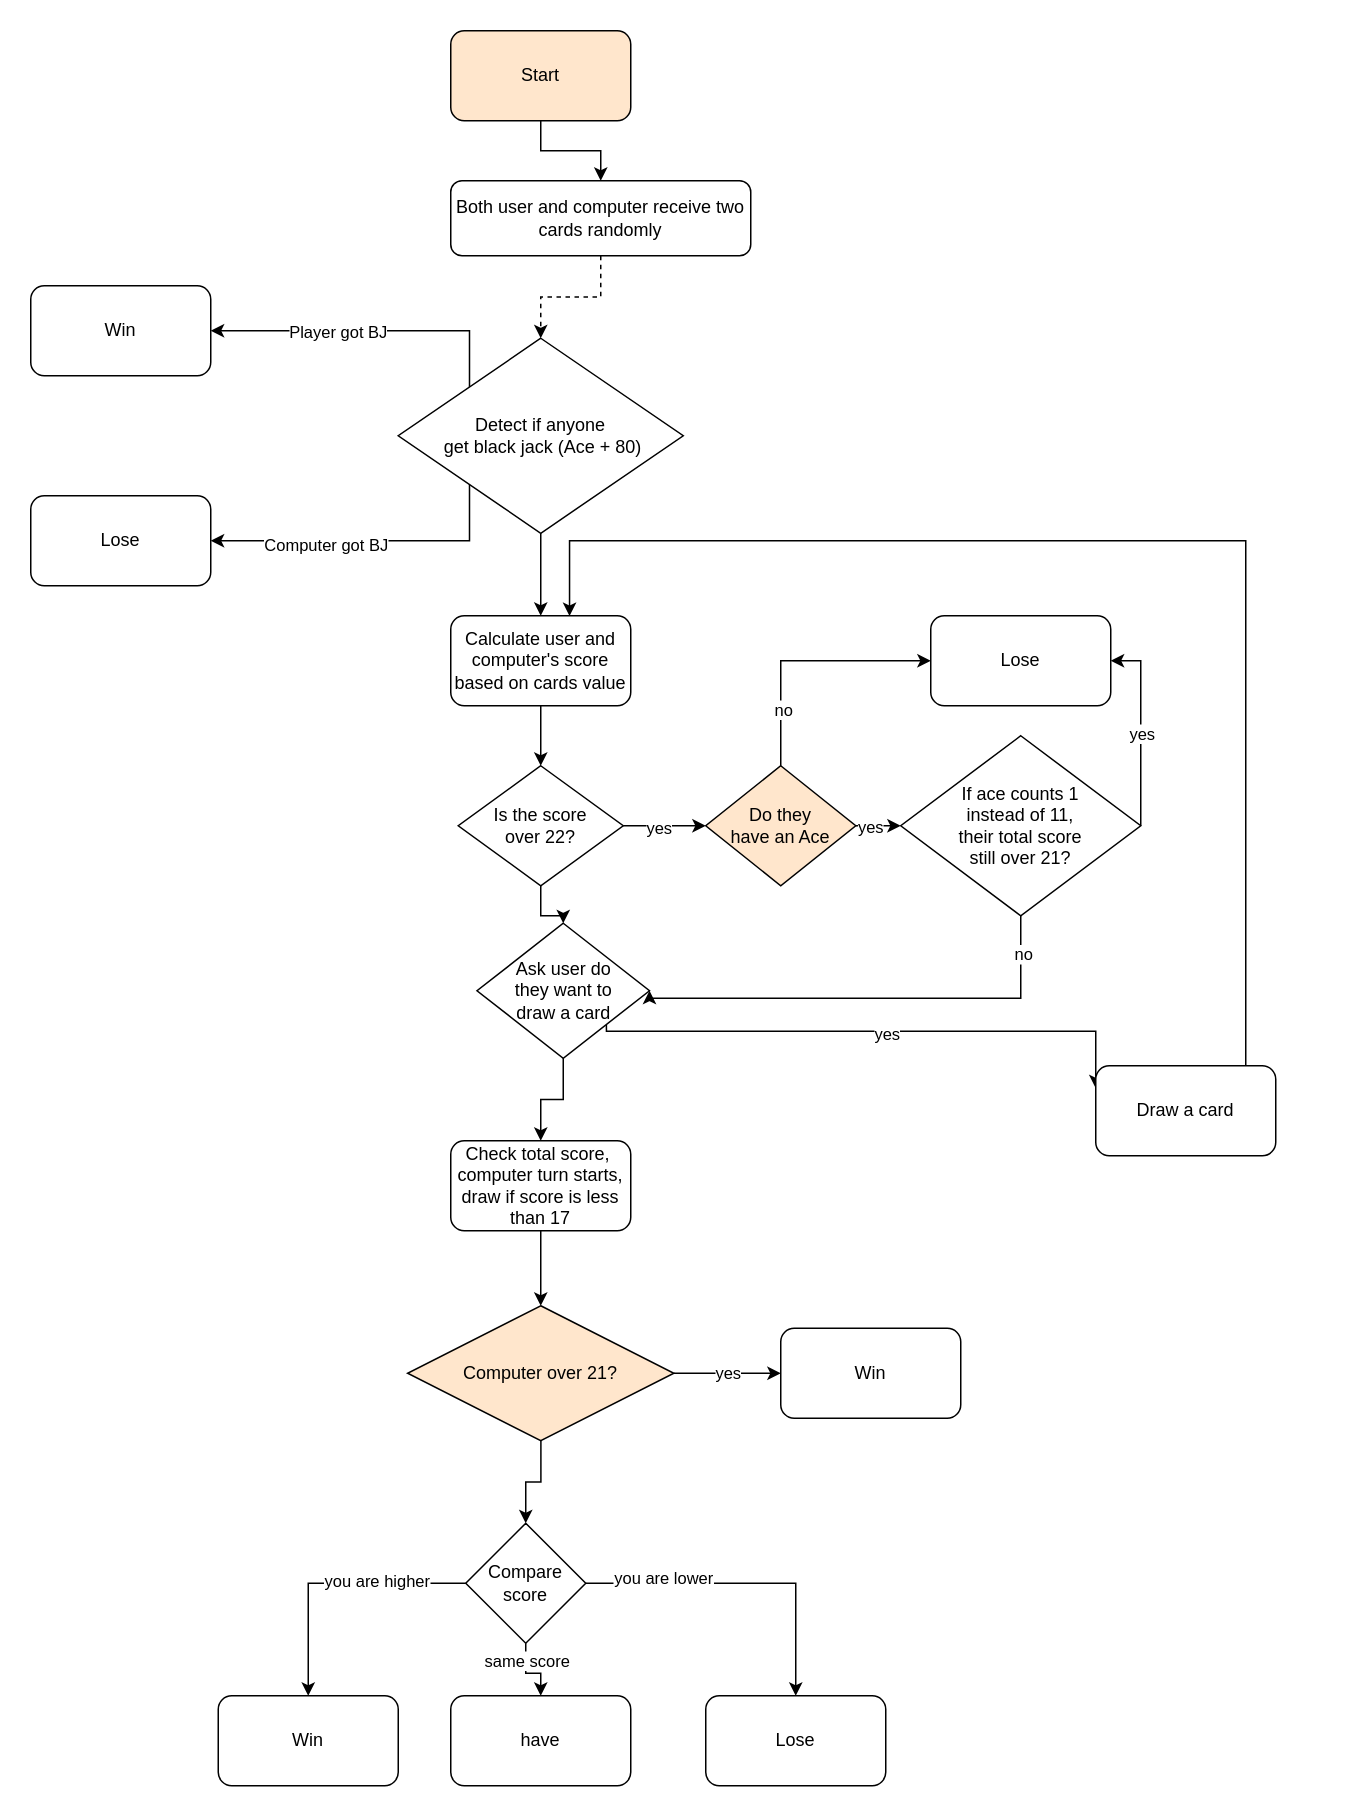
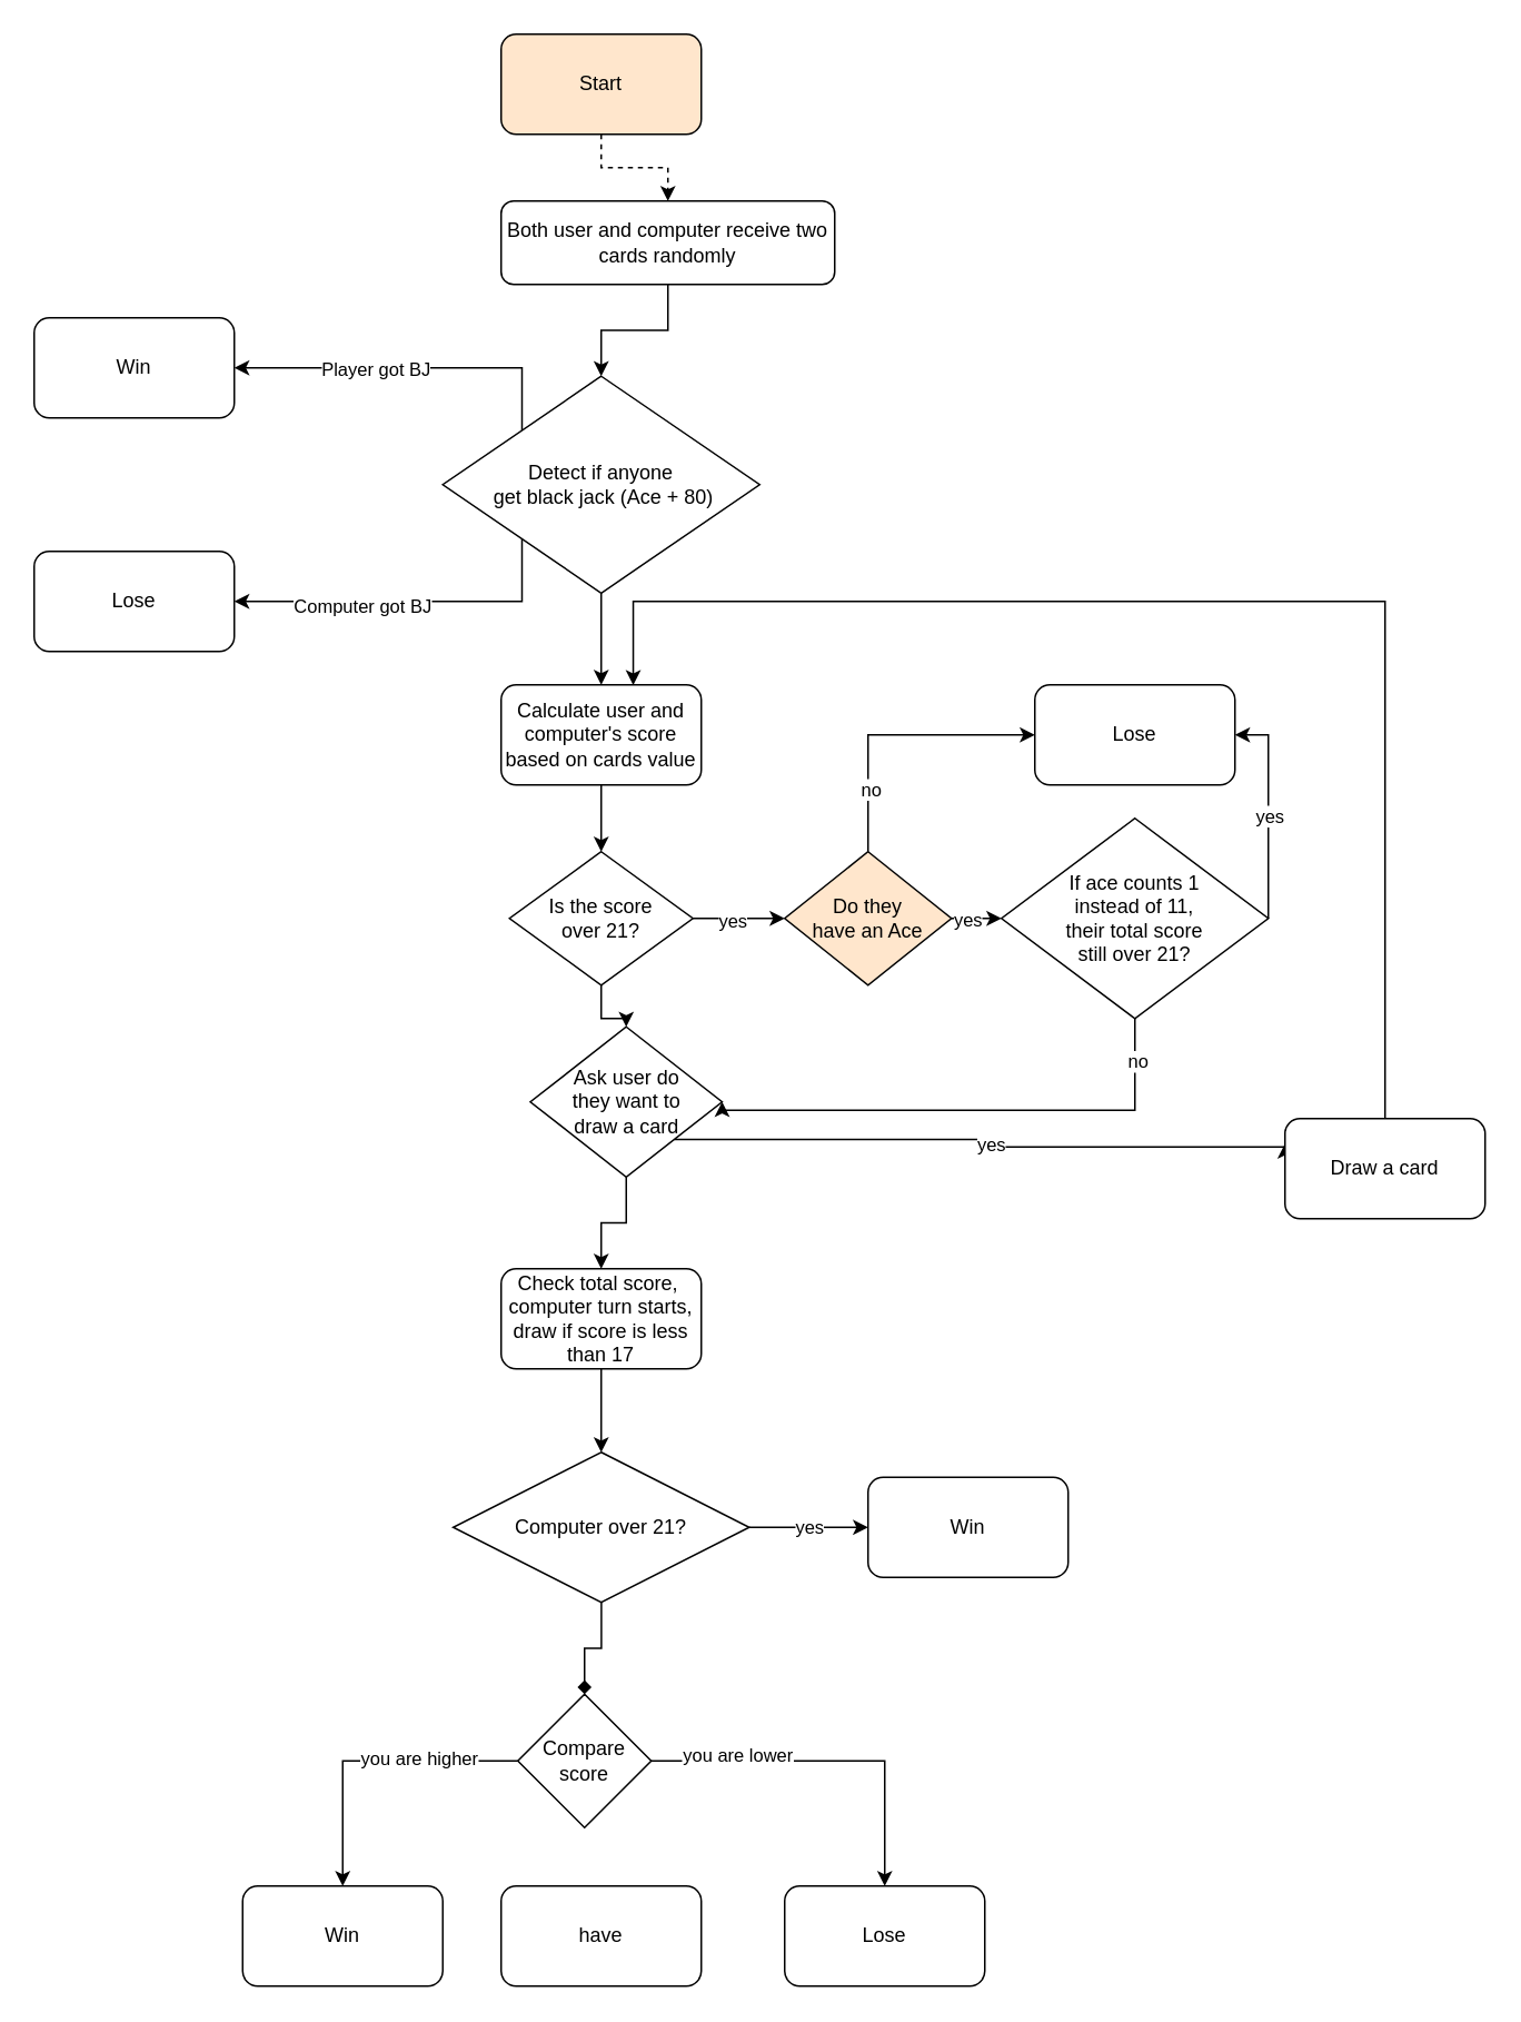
- <mxCell id="25" style="edgeStyle=orthogonalEdgeStyle;rounded=0;orthogonalLoop=1;jettySize=auto;html=1;entryX=0.5;entryY=0;entryDx=0;entryDy=0;" edge="1" parent="1" source="26" target="3"><mxGeometry relative="1" as="geometry" /></mxCell>
+ <mxCell id="25" style="edgeStyle=orthogonalEdgeStyle;rounded=0;orthogonalLoop=1;jettySize=auto;html=1;entryX=0.5;entryY=0;entryDx=0;entryDy=0;dashed=1;" edge="1" parent="1" source="26" target="3"><mxGeometry relative="1" as="geometry" /></mxCell>
- <mxCell id="2" style="edgeStyle=orthogonalEdgeStyle;rounded=0;orthogonalLoop=1;jettySize=auto;html=1;entryX=0.5;entryY=0;entryDx=0;entryDy=0;dashed=1;" edge="1" parent="1" source="3" target="9"><mxGeometry relative="1" as="geometry" /></mxCell>
+ <mxCell id="2" style="edgeStyle=orthogonalEdgeStyle;rounded=0;orthogonalLoop=1;jettySize=auto;html=1;entryX=0.5;entryY=0;entryDx=0;entryDy=0;" edge="1" parent="1" source="3" target="9"><mxGeometry relative="1" as="geometry" /></mxCell>
- <mxCell id="30" value="Is the score &lt;br&gt;over 22?" style="rhombus;whiteSpace=wrap;html=1;" vertex="1" parent="1"><mxGeometry x="305" y="510" width="110" height="80" as="geometry" /></mxCell>
+ <mxCell id="30" value="Is the score &lt;br&gt;over 21?" style="rhombus;whiteSpace=wrap;html=1;" vertex="1" parent="1"><mxGeometry x="305" y="510" width="110" height="80" as="geometry" /></mxCell>
- <mxCell id="21" value="Draw a card" style="rounded=1;whiteSpace=wrap;html=1;" vertex="1" parent="1"><mxGeometry x="730" y="710" width="120" height="60" as="geometry" /></mxCell>
+ <mxCell id="21" value="Draw a card" style="rounded=1;whiteSpace=wrap;html=1;" vertex="1" parent="1"><mxGeometry x="770" y="670" width="120" height="60" as="geometry" /></mxCell>
- <mxCell id="20" value="Computer over 21?" style="rhombus;whiteSpace=wrap;html=1;fillColor=#ffe6cc;" vertex="1" parent="1"><mxGeometry x="271.25" y="870" width="177.5" height="90" as="geometry" /></mxCell>
+ <mxCell id="20" value="Computer over 21?" style="rhombus;whiteSpace=wrap;html=1;" vertex="1" parent="1"><mxGeometry x="271.25" y="870" width="177.5" height="90" as="geometry" /></mxCell>
- <mxCell id="19" style="edgeStyle=orthogonalEdgeStyle;rounded=0;orthogonalLoop=1;jettySize=auto;html=1;entryX=0.5;entryY=0;entryDx=0;entryDy=0;" edge="1" parent="1" source="20" target="50"><mxGeometry relative="1" as="geometry" /></mxCell>
+ <mxCell id="19" style="edgeStyle=orthogonalEdgeStyle;rounded=0;orthogonalLoop=1;jettySize=auto;html=1;entryX=0.5;entryY=0;entryDx=0;entryDy=0;endArrow=diamond;" edge="1" parent="1" source="20" target="50"><mxGeometry relative="1" as="geometry" /></mxCell>
- <mxCell id="44" style="edgeStyle=orthogonalEdgeStyle;rounded=0;orthogonalLoop=1;jettySize=auto;html=1;entryX=0.5;entryY=0;entryDx=0;entryDy=0;" edge="1" parent="1" source="50" target="51"><mxGeometry relative="1" as="geometry" /></mxCell>
- <mxCell id="45" value="same score" style="edgeLabel;html=1;align=center;verticalAlign=middle;resizable=0;points=[];" vertex="1" connectable="0" parent="44"><mxGeometry x="-0.51" relative="1" as="geometry"><mxPoint as="offset" /></mxGeometry></mxCell>
